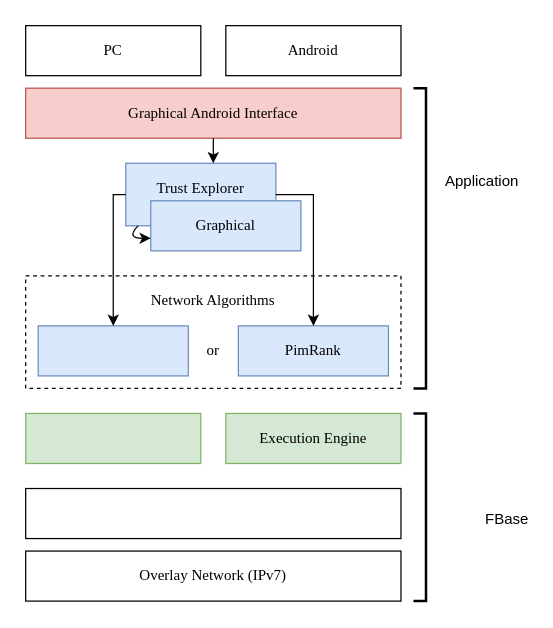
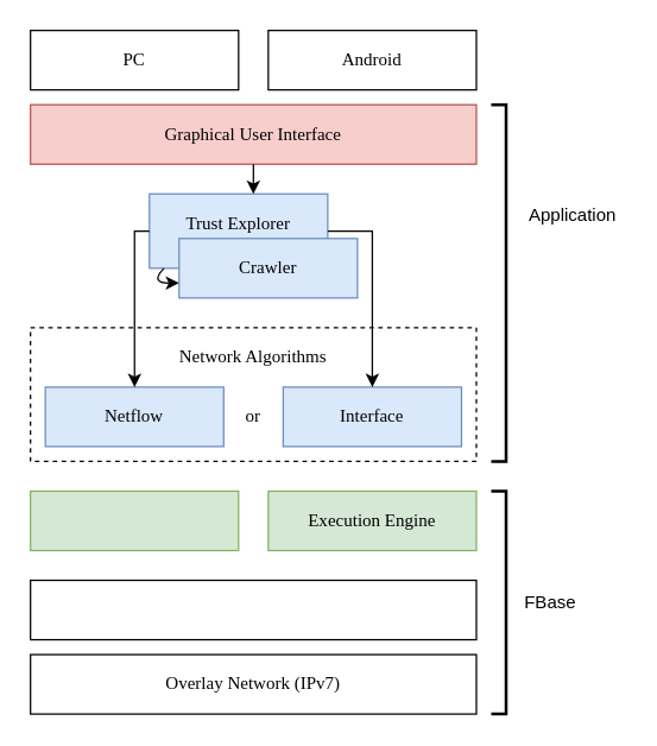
- <mxCell id="14" value="&lt;font style=&quot;font-size: 12px&quot; face=&quot;Verdana&quot;&gt;Graphical Android Interface&lt;/font&gt;" style="text;html=1;strokeColor=none;fillColor=none;align=center;verticalAlign=middle;whiteSpace=wrap;rounded=0;" vertex="1" parent="1"><mxGeometry x="20" y="80" width="300" height="20" as="geometry" /></mxCell>
+ <mxCell id="14" value="&lt;font style=&quot;font-size: 12px&quot; face=&quot;Verdana&quot;&gt;Graphical User Interface&lt;/font&gt;" style="text;html=1;strokeColor=none;fillColor=none;align=center;verticalAlign=middle;whiteSpace=wrap;rounded=0;" vertex="1" parent="1"><mxGeometry x="20" y="80" width="300" height="20" as="geometry" /></mxCell>
- <mxCell id="13" value="&lt;font face=&quot;Verdana&quot;&gt;Graphical&lt;/font&gt;" style="text;html=1;strokeColor=none;fillColor=none;align=center;verticalAlign=middle;whiteSpace=wrap;rounded=0;" vertex="1" parent="1"><mxGeometry x="120" y="170" width="120" height="20" as="geometry" /></mxCell>
+ <mxCell id="13" value="&lt;font face=&quot;Verdana&quot;&gt;Crawler&lt;/font&gt;" style="text;html=1;strokeColor=none;fillColor=none;align=center;verticalAlign=middle;whiteSpace=wrap;rounded=0;" vertex="1" parent="1"><mxGeometry x="120" y="170" width="120" height="20" as="geometry" /></mxCell>
+ <mxCell id="4" value="&lt;font face=&quot;Verdana&quot;&gt;Netflow&lt;/font&gt;" style="text;html=1;strokeColor=none;fillColor=none;align=center;verticalAlign=middle;whiteSpace=wrap;rounded=0;" vertex="1" parent="1"><mxGeometry x="30" y="270" width="120" height="20" as="geometry" /></mxCell>
- <mxCell id="6" value="&lt;font face=&quot;Verdana&quot;&gt;PimRank&lt;/font&gt;" style="text;html=1;strokeColor=none;fillColor=none;align=center;verticalAlign=middle;whiteSpace=wrap;rounded=0;" vertex="1" parent="1"><mxGeometry x="190" y="270" width="120" height="20" as="geometry" /></mxCell>
+ <mxCell id="6" value="&lt;font face=&quot;Verdana&quot;&gt;Interface&lt;/font&gt;" style="text;html=1;strokeColor=none;fillColor=none;align=center;verticalAlign=middle;whiteSpace=wrap;rounded=0;" vertex="1" parent="1"><mxGeometry x="190" y="270" width="120" height="20" as="geometry" /></mxCell>
- <mxCell id="23" value="FBase" style="text;html=1;strokeColor=none;fillColor=none;align=center;verticalAlign=middle;whiteSpace=wrap;rounded=0;" vertex="1" parent="1"><mxGeometry x="385" y="405" width="40" height="20" as="geometry" /></mxCell>
+ <mxCell id="23" value="FBase" style="text;html=1;strokeColor=none;fillColor=none;align=center;verticalAlign=middle;whiteSpace=wrap;rounded=0;" vertex="1" parent="1"><mxGeometry x="350" y="395" width="40" height="20" as="geometry" /></mxCell>
